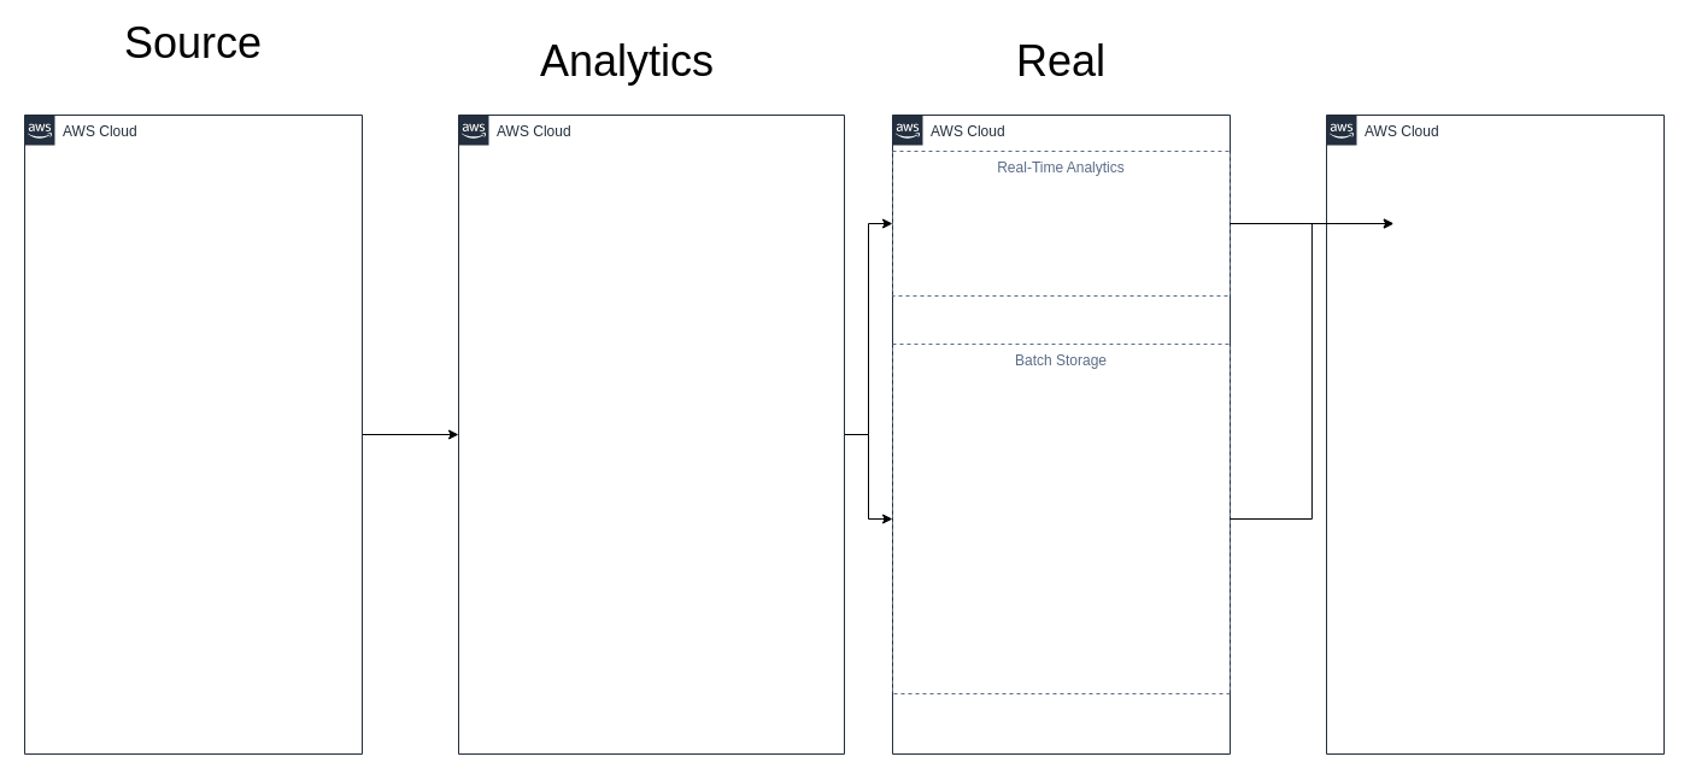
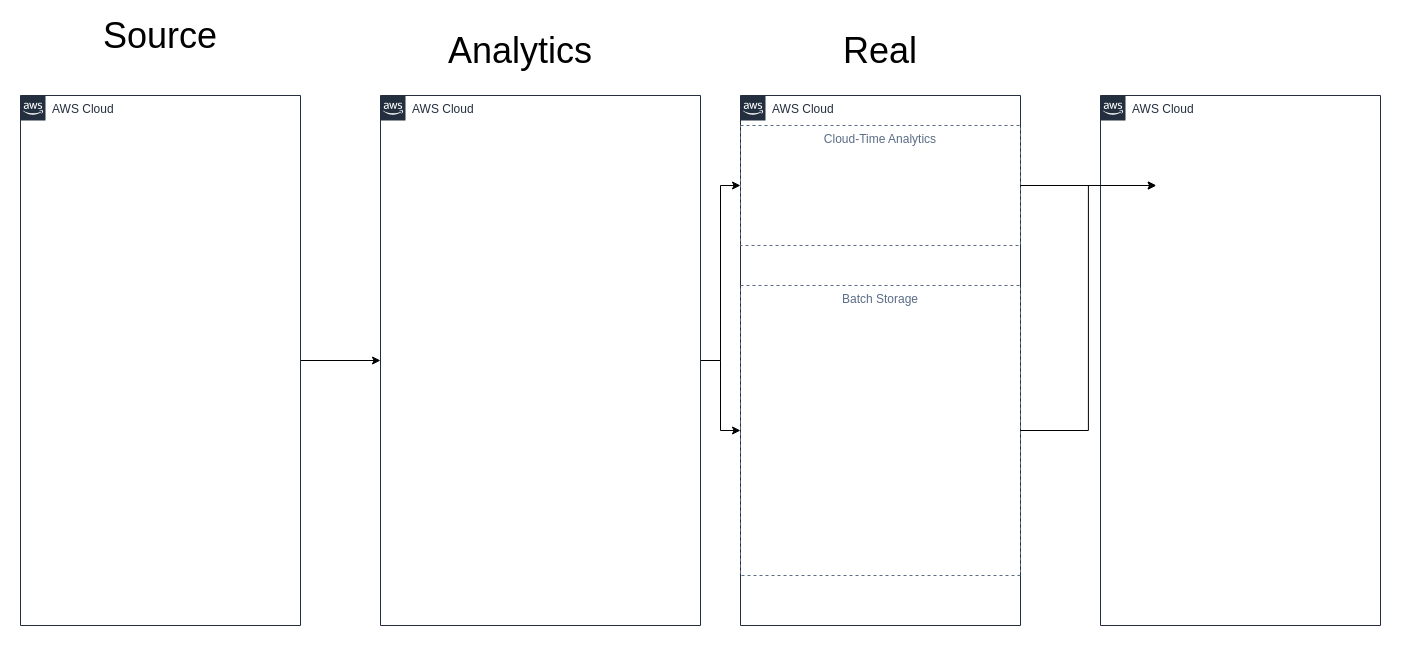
- <mxCell id="19" value="Real-Time Analytics" style="fillColor=none;strokeColor=#5A6C86;dashed=1;verticalAlign=top;fontStyle=0;fontColor=#5A6C86;whiteSpace=wrap;html=1;" vertex="1" parent="13"><mxGeometry y="30" width="280" height="120" as="geometry" /></mxCell>
+ <mxCell id="19" value="Cloud-Time Analytics" style="fillColor=none;strokeColor=#5A6C86;dashed=1;verticalAlign=top;fontStyle=0;fontColor=#5A6C86;whiteSpace=wrap;html=1;" vertex="1" parent="13"><mxGeometry y="30" width="280" height="120" as="geometry" /></mxCell>
